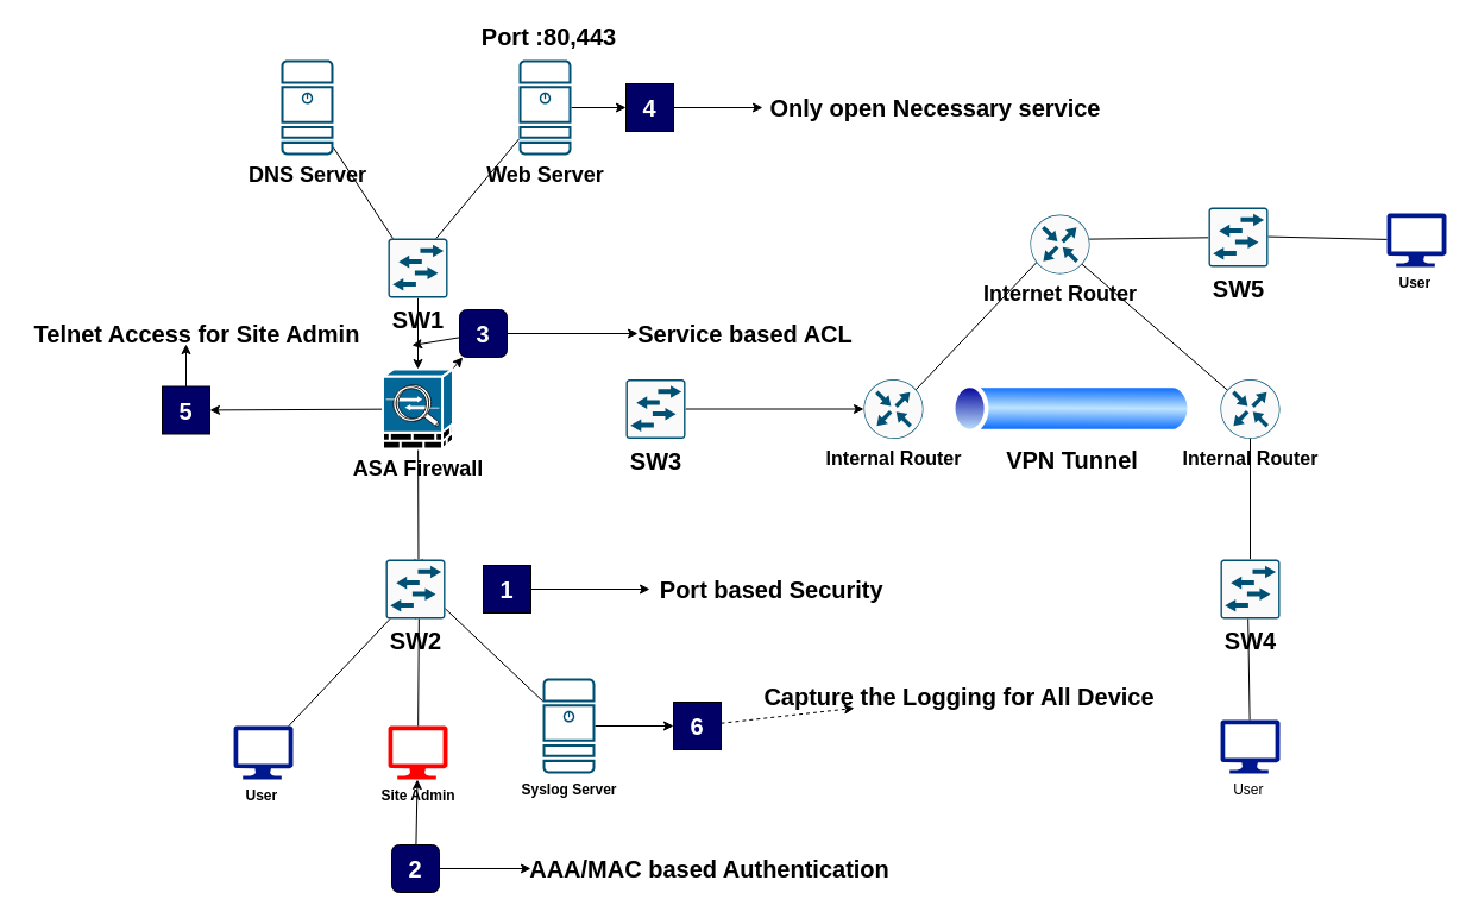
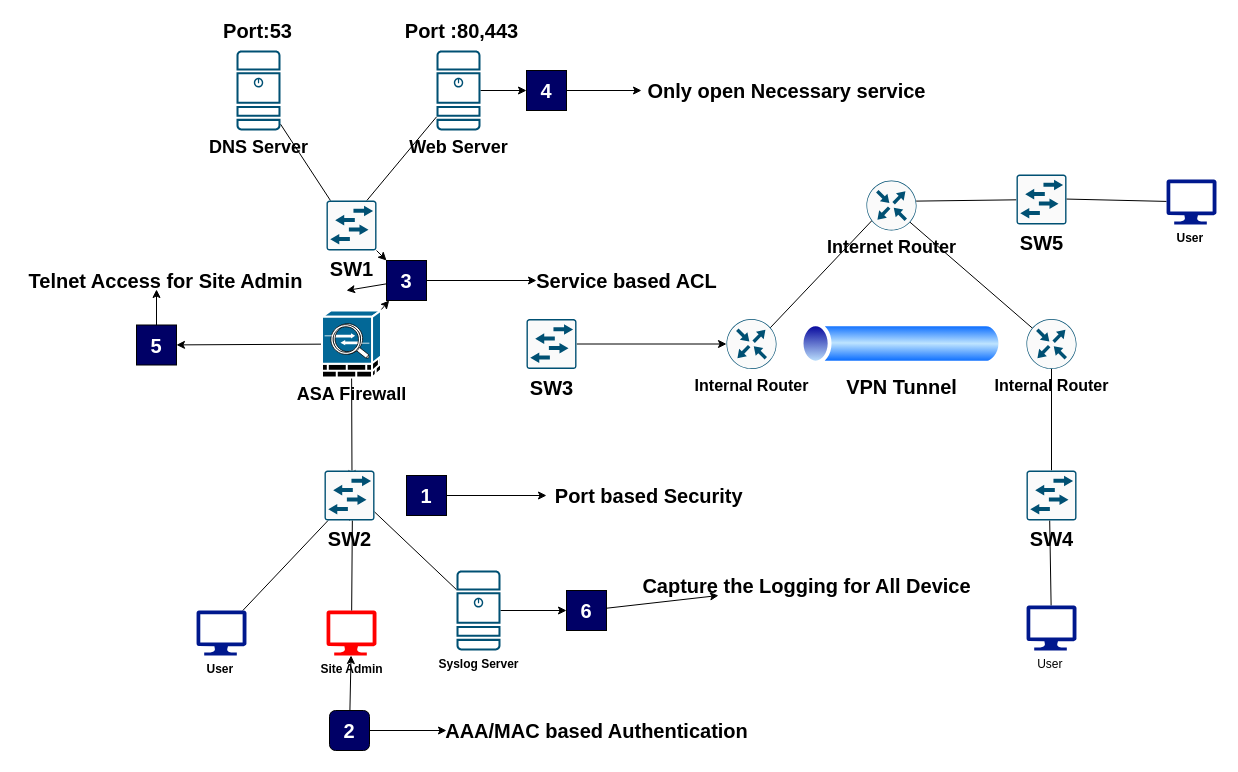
+ <mxCell id="55" value="&lt;span style=&quot;font-size: 20px&quot;&gt;&lt;b&gt;Port:53&lt;/b&gt;&lt;/span&gt;" style="text;html=1;resizable=0;autosize=1;align=center;verticalAlign=middle;points=[];fillColor=none;strokeColor=none;rounded=0;" vertex="1" parent="1"><mxGeometry x="216.5" y="20" width="80" height="20" as="geometry" /></mxCell>
- <mxCell id="11" style="edgeStyle=none;rounded=0;orthogonalLoop=1;jettySize=auto;html=1;" edge="1" parent="1" source="12" target="10"><mxGeometry relative="1" as="geometry" /></mxCell>
+ <mxCell id="11" style="edgeStyle=none;rounded=0;orthogonalLoop=1;jettySize=auto;html=1;" edge="1" parent="1" source="12" target="49"><mxGeometry relative="1" as="geometry" /></mxCell>
- <mxCell id="49" value="&lt;font color=&quot;#ffffff&quot;&gt;&lt;span style=&quot;font-size: 20px&quot;&gt;&lt;b&gt;3&lt;/b&gt;&lt;/span&gt;&lt;/font&gt;" style="whiteSpace=wrap;html=1;fillColor=#000066;rounded=1;" vertex="1" parent="1"><mxGeometry x="386" y="260" width="40" height="40" as="geometry" /></mxCell>
+ <mxCell id="49" value="&lt;font color=&quot;#ffffff&quot;&gt;&lt;span style=&quot;font-size: 20px&quot;&gt;&lt;b&gt;3&lt;/b&gt;&lt;/span&gt;&lt;/font&gt;" style="rounded=0;whiteSpace=wrap;html=1;fillColor=#000066;" vertex="1" parent="1"><mxGeometry x="386" y="260" width="40" height="40" as="geometry" /></mxCell>
- <mxCell id="59" style="edgeStyle=none;rounded=0;orthogonalLoop=1;jettySize=auto;html=1;dashed=1;" edge="1" parent="1" source="60" target="61"><mxGeometry relative="1" as="geometry" /></mxCell>
+ <mxCell id="59" style="edgeStyle=none;rounded=0;orthogonalLoop=1;jettySize=auto;html=1;" edge="1" parent="1" source="60" target="61"><mxGeometry relative="1" as="geometry" /></mxCell>
